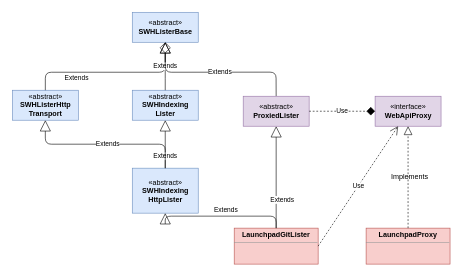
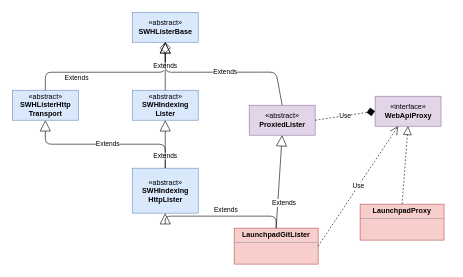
- <mxCell id="15" value="«abstract»&lt;br&gt;&lt;b&gt;ProxiedLister&lt;/b&gt;" style="html=1;strokeColor=#9673a6;fillColor=#e1d5e7;" vertex="1" parent="1"><mxGeometry x="405" y="160" width="110" height="50" as="geometry" /></mxCell>
+ <mxCell id="15" value="«abstract»&lt;br&gt;&lt;b&gt;ProxiedLister&lt;/b&gt;" style="html=1;strokeColor=#9673a6;fillColor=#e1d5e7;" vertex="1" parent="1"><mxGeometry x="415" y="175" width="110" height="50" as="geometry" /></mxCell>
- <mxCell id="20" value="Implements" style="text;html=1;resizable=0;points=[];autosize=1;align=left;verticalAlign=top;spacingTop=-4;" vertex="1" parent="1"><mxGeometry x="650" y="285" width="80" height="20" as="geometry" /></mxCell>
- <mxCell id="6" value="&lt;p style=&quot;margin: 0px ; margin-top: 4px ; text-align: center&quot;&gt;&lt;b&gt;LaunchpadProxy&lt;/b&gt;&lt;br&gt;&lt;/p&gt;&lt;hr size=&quot;1&quot;&gt;&lt;div style=&quot;height: 2px&quot;&gt;&lt;/div&gt;" style="verticalAlign=top;align=left;overflow=fill;fontSize=12;fontFamily=Helvetica;html=1;strokeColor=#b85450;fillColor=#f8cecc;" parent="1" vertex="1"><mxGeometry x="610" y="380" width="140" height="60" as="geometry" /></mxCell>
+ <mxCell id="6" value="&lt;p style=&quot;margin: 0px ; margin-top: 4px ; text-align: center&quot;&gt;&lt;b&gt;LaunchpadProxy&lt;/b&gt;&lt;br&gt;&lt;/p&gt;&lt;hr size=&quot;1&quot;&gt;&lt;div style=&quot;height: 2px&quot;&gt;&lt;/div&gt;" style="verticalAlign=top;align=left;overflow=fill;fontSize=12;fontFamily=Helvetica;html=1;strokeColor=#b85450;fillColor=#f8cecc;" parent="1" vertex="1"><mxGeometry x="600" y="340" width="140" height="60" as="geometry" /></mxCell>
